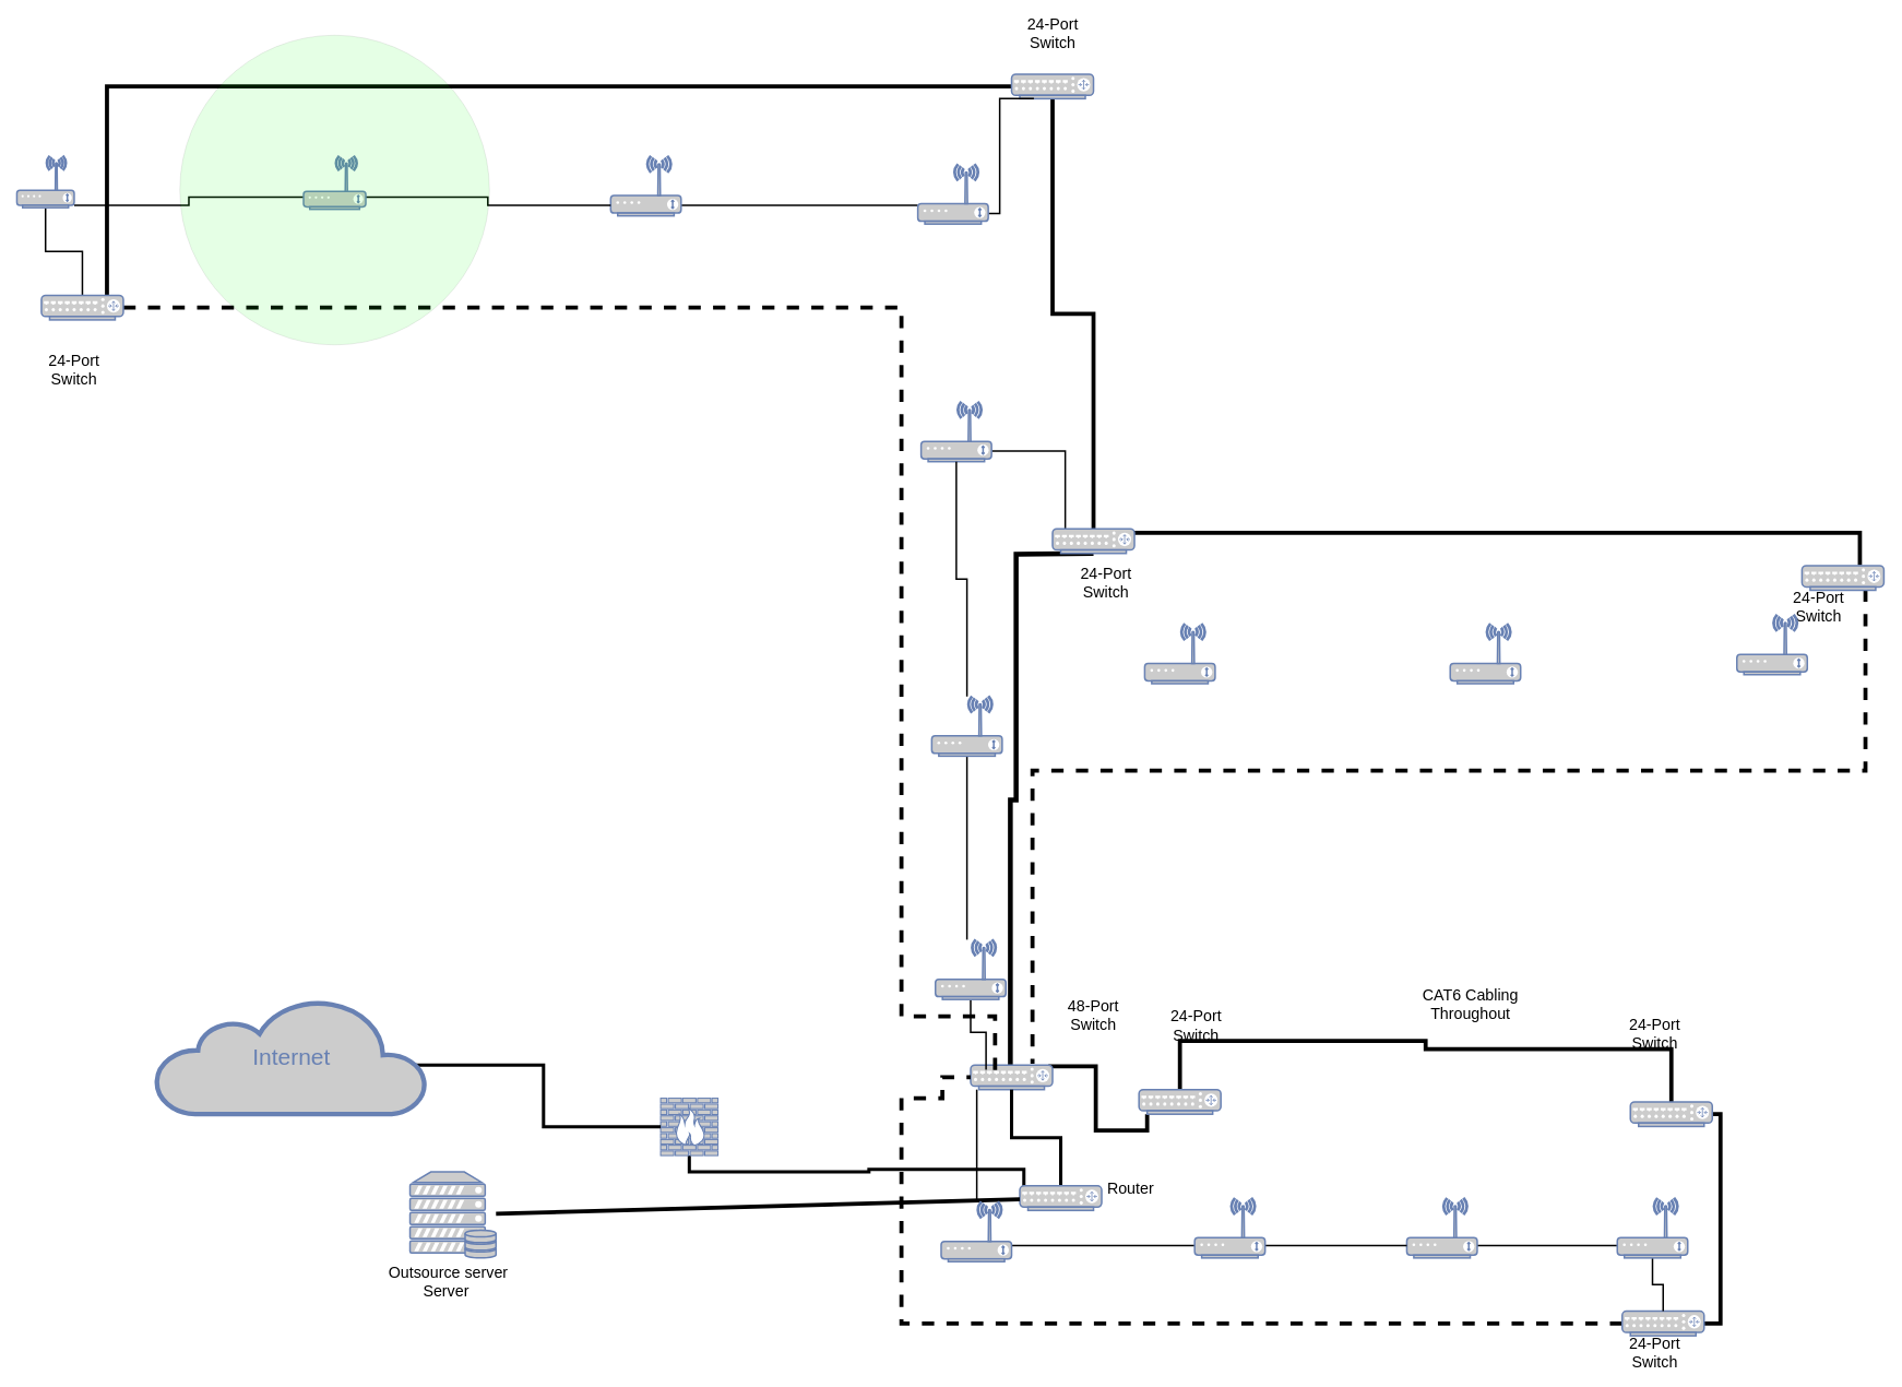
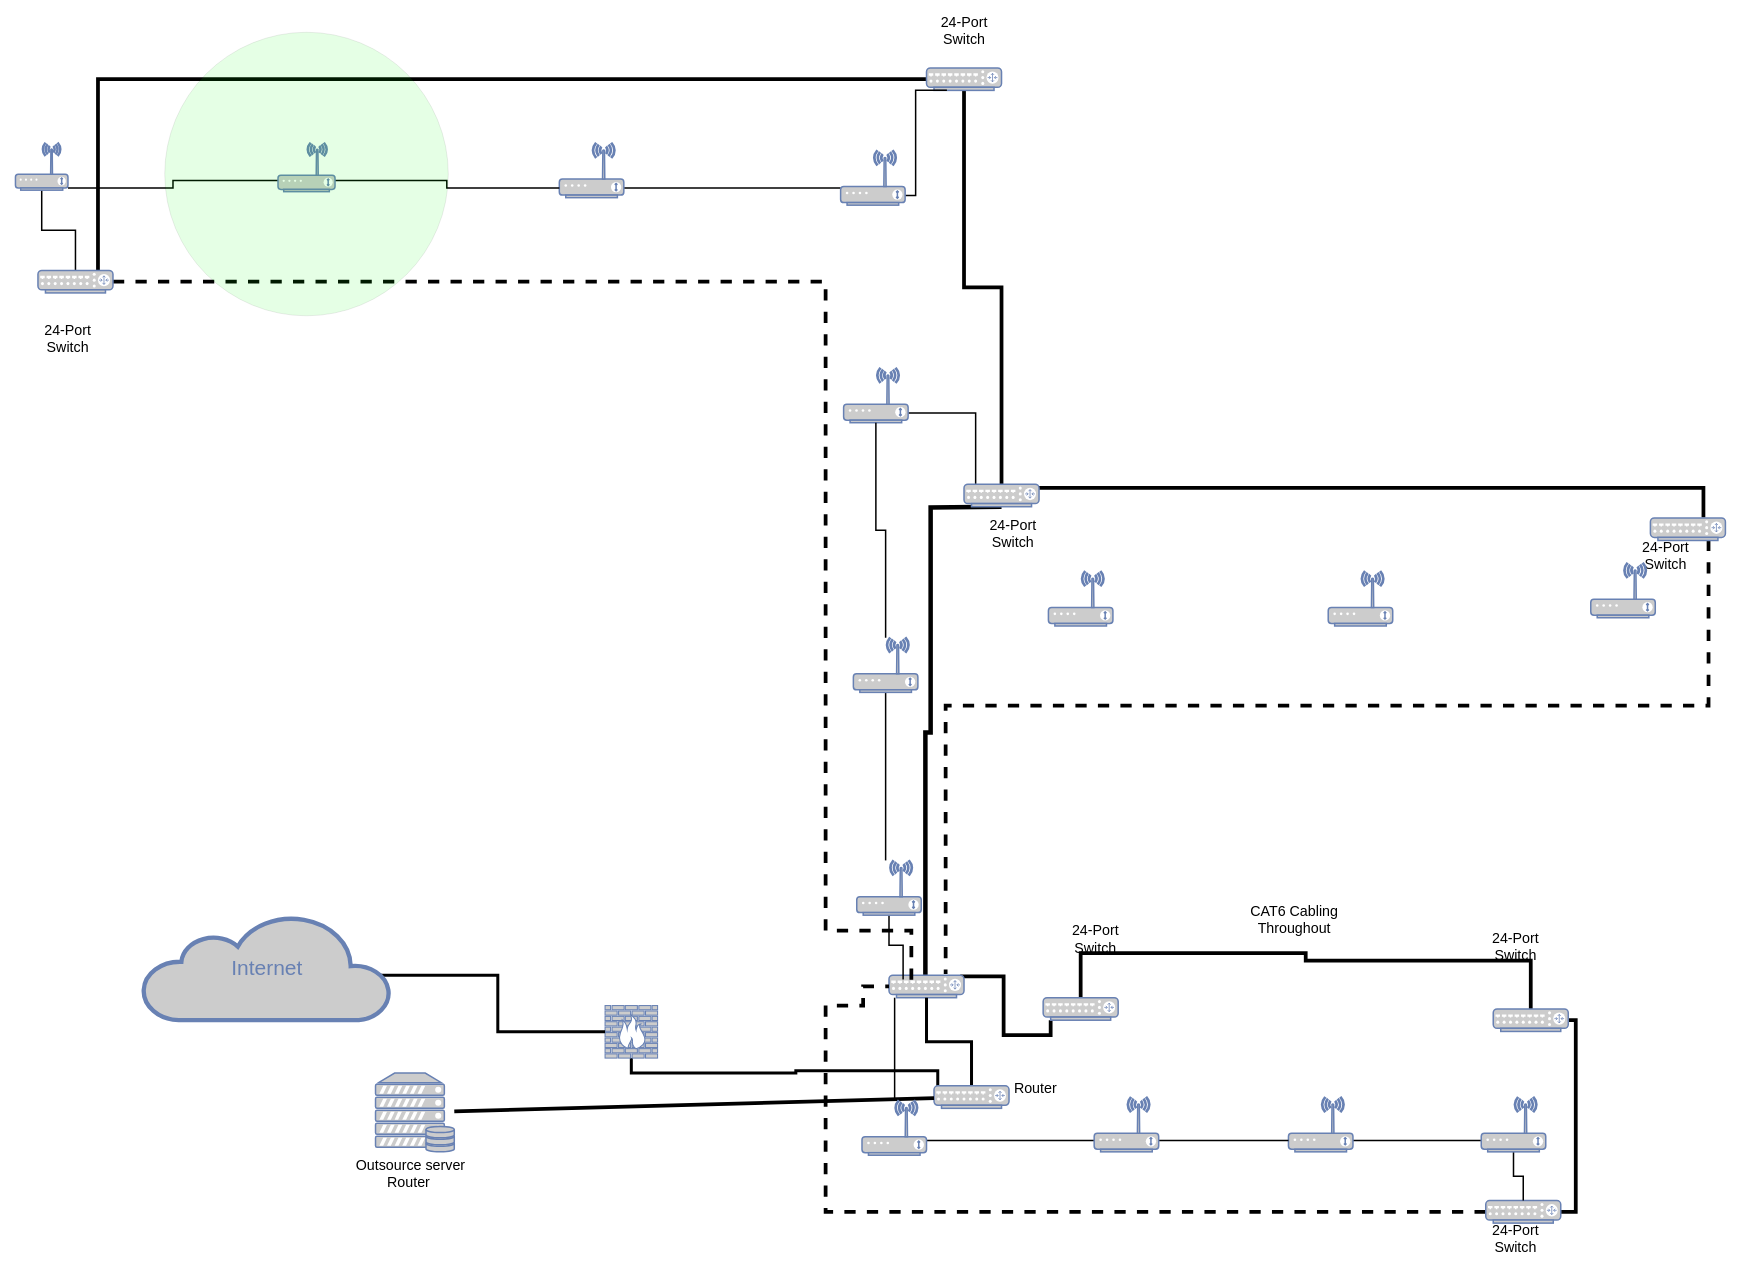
- <mxCell id="40" value="&lt;font style=&quot;font-size: 19px&quot;&gt;CAT6 Cabling Throughout&lt;/font&gt;" style="text;html=1;strokeColor=none;fillColor=none;align=center;verticalAlign=middle;whiteSpace=wrap;rounded=0;" vertex="1" parent="1"><mxGeometry x="1730" y="1211" width="130" height="30" as="geometry" /></mxCell>
+ <mxCell id="40" value="&lt;font style=&quot;font-size: 19px&quot;&gt;CAT6 Cabling Throughout&lt;/font&gt;" style="text;html=1;strokeColor=none;fillColor=none;align=center;verticalAlign=middle;whiteSpace=wrap;rounded=0;" vertex="1" parent="1"><mxGeometry x="1660" y="1211" width="130" height="30" as="geometry" /></mxCell>
- <mxCell id="31" value="&lt;font style=&quot;font-size: 19px&quot;&gt;48-Port Switch&lt;/font&gt;" style="text;html=1;strokeColor=none;fillColor=none;align=center;verticalAlign=middle;whiteSpace=wrap;rounded=0;" vertex="1" parent="1"><mxGeometry x="1301" y="1225.5" width="67" height="26" as="geometry" /></mxCell>
- <mxCell id="41" value="&lt;font style=&quot;font-size: 19px&quot;&gt;Outsource server Server&amp;nbsp;&lt;/font&gt;" style="text;html=1;strokeColor=none;fillColor=none;align=center;verticalAlign=middle;whiteSpace=wrap;rounded=0;" vertex="1" parent="1"><mxGeometry x="473" y="1540" width="148" height="50" as="geometry" /></mxCell>
+ <mxCell id="41" value="&lt;font style=&quot;font-size: 19px&quot;&gt;Outsource server Router&amp;nbsp;&lt;/font&gt;" style="text;html=1;strokeColor=none;fillColor=none;align=center;verticalAlign=middle;whiteSpace=wrap;rounded=0;" vertex="1" parent="1"><mxGeometry x="473" y="1540" width="148" height="50" as="geometry" /></mxCell>
